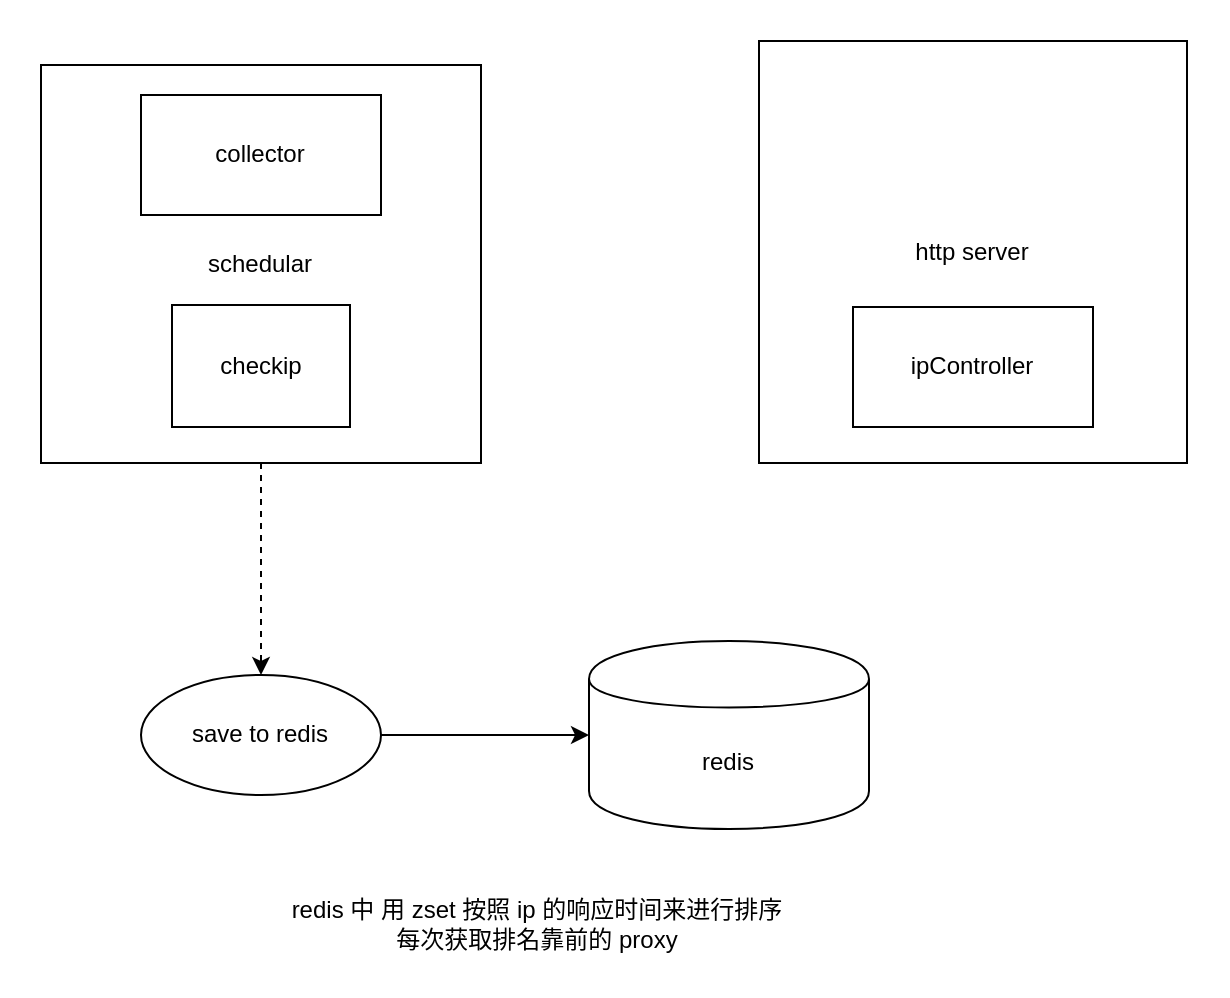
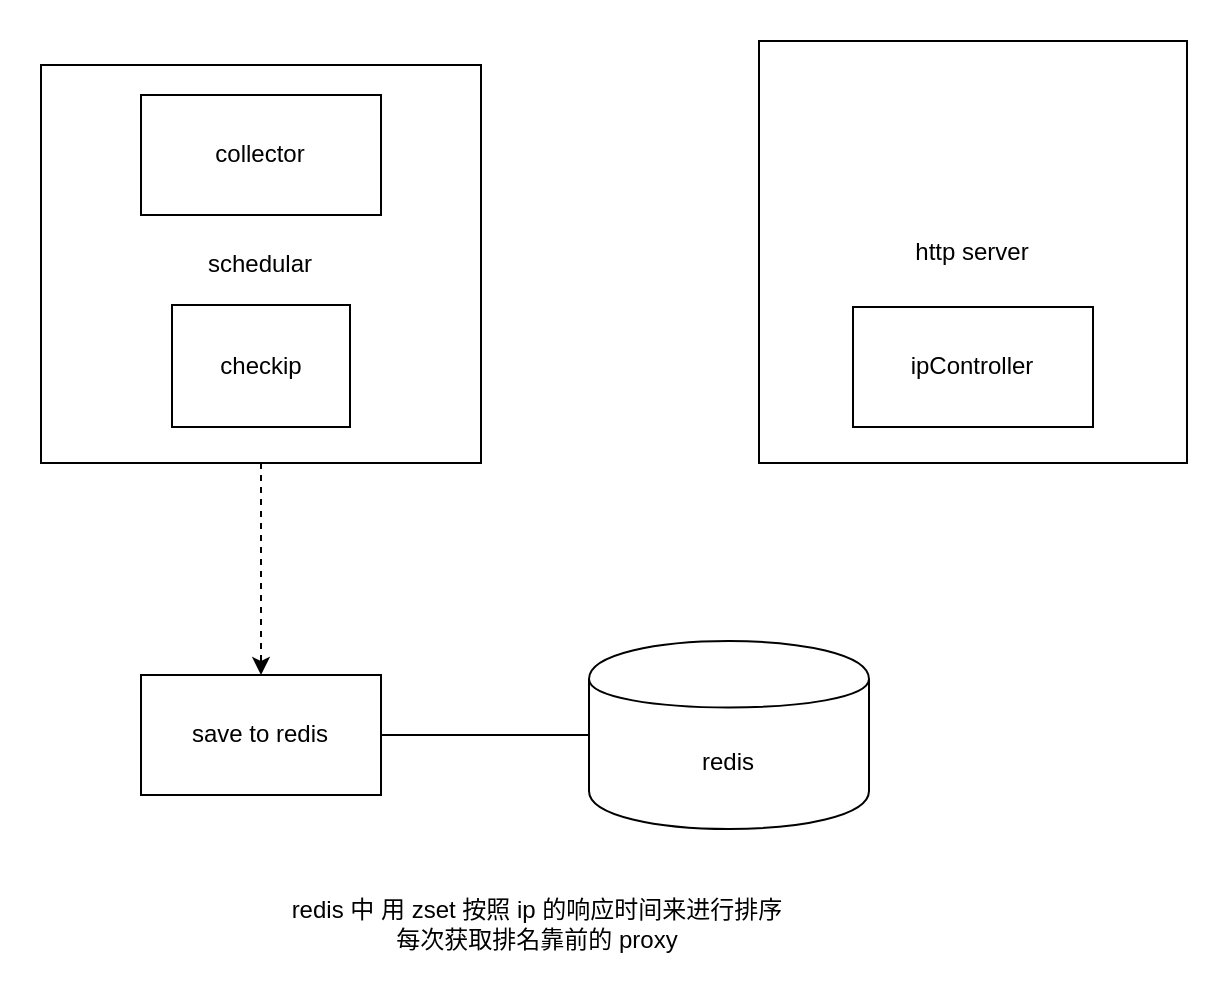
- <mxCell id="9" value="save to redis" style="ellipse;whiteSpace=wrap;html=1;" vertex="1" parent="1"><mxGeometry x="70" y="337" width="120" height="60" as="geometry" /></mxCell>
+ <mxCell id="9" value="save to redis" style="rounded=0;whiteSpace=wrap;html=1;" vertex="1" parent="1"><mxGeometry x="70" y="337" width="120" height="60" as="geometry" /></mxCell>
- <mxCell id="8" style="edgeStyle=orthogonalEdgeStyle;rounded=0;orthogonalLoop=1;jettySize=auto;html=1;" edge="1" parent="1" source="9" target="7"><mxGeometry relative="1" as="geometry" /></mxCell>
+ <mxCell id="8" style="edgeStyle=orthogonalEdgeStyle;rounded=0;orthogonalLoop=1;jettySize=auto;html=1;endArrow=none;" edge="1" parent="1" source="9" target="7"><mxGeometry relative="1" as="geometry" /></mxCell>
